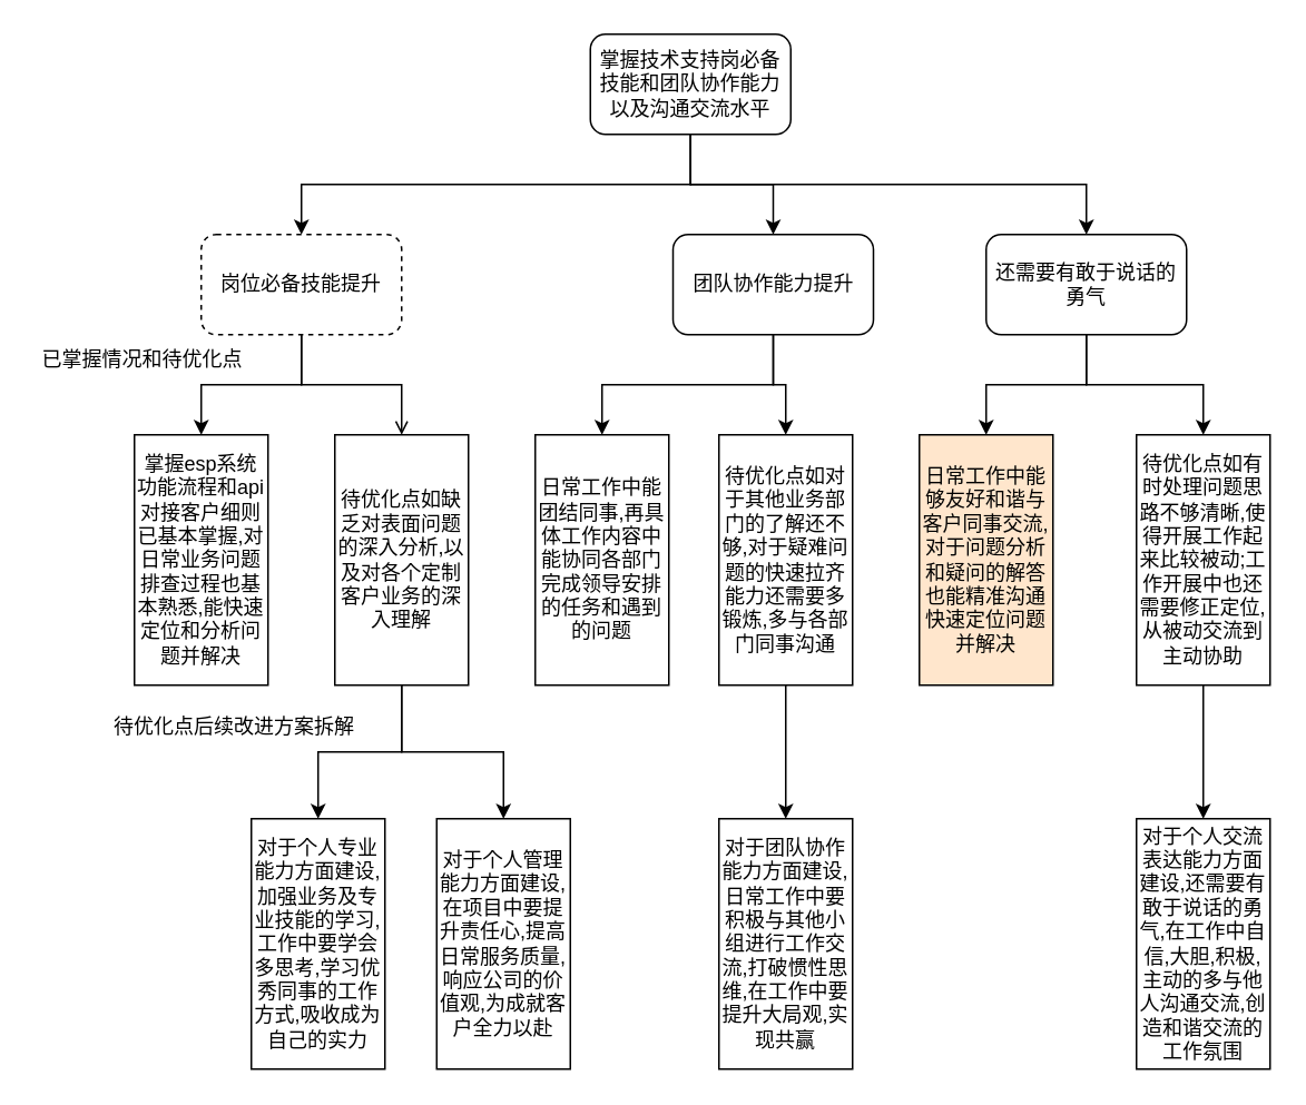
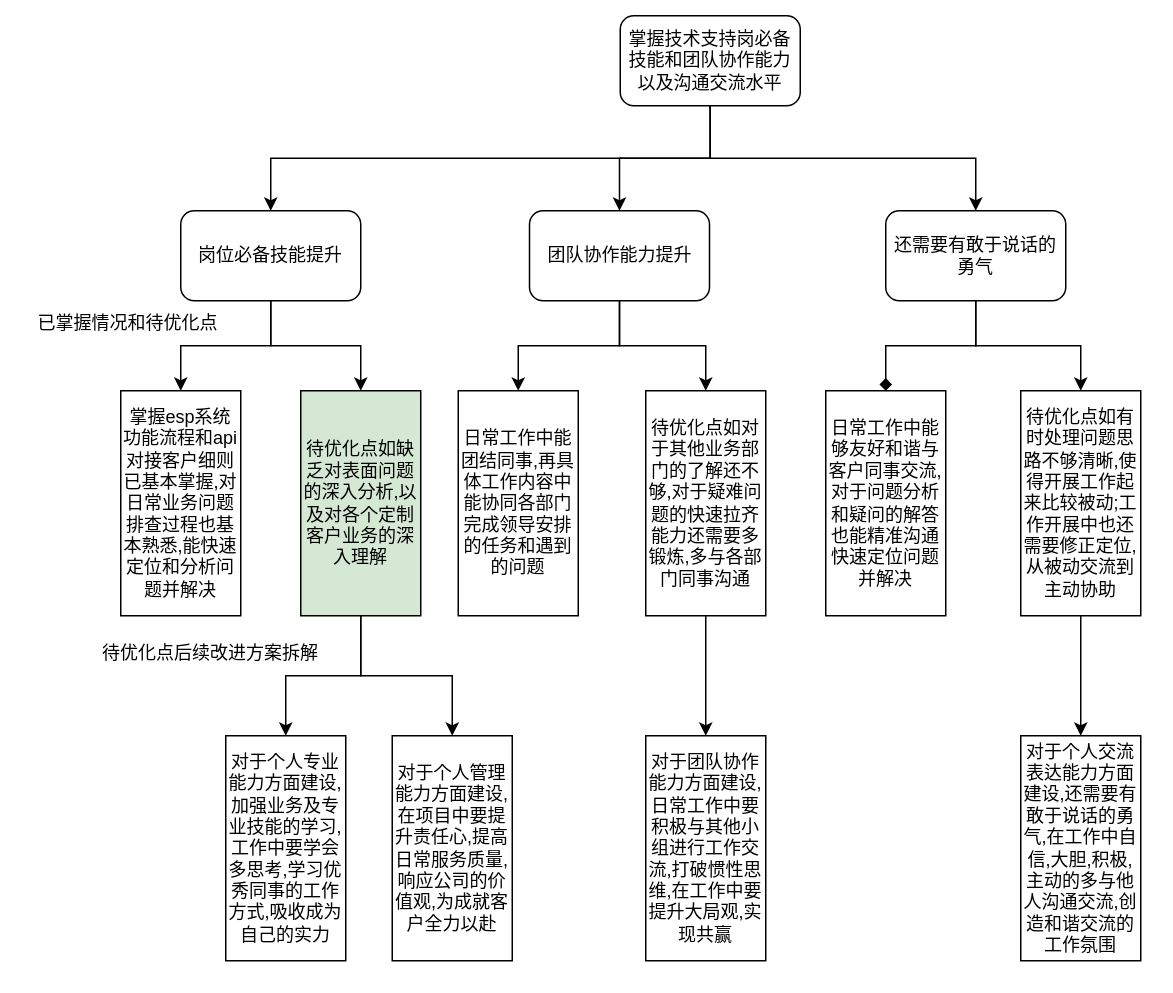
- <mxCell id="5" value="掌握技术支持岗必备技能和团队协作能力以及沟通交流水平" style="rounded=1;whiteSpace=wrap;html=1;" parent="1" vertex="1"><mxGeometry x="353" y="20" width="120" height="60" as="geometry" /></mxCell>
+ <mxCell id="5" value="掌握技术支持岗必备技能和团队协作能力以及沟通交流水平" style="rounded=1;whiteSpace=wrap;html=1;" parent="1" vertex="1"><mxGeometry x="413" y="10" width="120" height="60" as="geometry" /></mxCell>
- <mxCell id="14" value="岗位必备技能提升" style="rounded=1;whiteSpace=wrap;html=1;dashed=1;" parent="1" vertex="1"><mxGeometry x="120" y="140" width="120" height="60" as="geometry" /></mxCell>
+ <mxCell id="14" value="岗位必备技能提升" style="rounded=1;whiteSpace=wrap;html=1;" parent="1" vertex="1"><mxGeometry x="120" y="140" width="120" height="60" as="geometry" /></mxCell>
- <mxCell id="8" value="团队协作能力提升" style="rounded=1;whiteSpace=wrap;html=1;" parent="1" vertex="1"><mxGeometry x="402.5" y="140" width="120" height="60" as="geometry" /></mxCell>
+ <mxCell id="8" value="团队协作能力提升" style="rounded=1;whiteSpace=wrap;html=1;" parent="1" vertex="1"><mxGeometry x="352.5" y="140" width="120" height="60" as="geometry" /></mxCell>
- <mxCell id="9" style="edgeStyle=orthogonalEdgeStyle;rounded=0;orthogonalLoop=1;jettySize=auto;html=1;exitX=0.5;exitY=1;exitDx=0;exitDy=0;entryX=0.5;entryY=0;entryDx=0;entryDy=0;" parent="1" source="11" target="22" edge="1"><mxGeometry relative="1" as="geometry" /></mxCell>
+ <mxCell id="9" style="edgeStyle=orthogonalEdgeStyle;rounded=0;orthogonalLoop=1;jettySize=auto;html=1;exitX=0.5;exitY=1;exitDx=0;exitDy=0;entryX=0.5;entryY=0;entryDx=0;entryDy=0;endArrow=diamond;" parent="1" source="11" target="22" edge="1"><mxGeometry relative="1" as="geometry" /></mxCell>
- <mxCell id="12" style="edgeStyle=orthogonalEdgeStyle;rounded=0;orthogonalLoop=1;jettySize=auto;html=1;exitX=0.5;exitY=1;exitDx=0;exitDy=0;entryX=0.5;entryY=0;entryDx=0;entryDy=0;endArrow=open;" parent="1" source="14" target="18" edge="1"><mxGeometry relative="1" as="geometry" /></mxCell>
+ <mxCell id="12" style="edgeStyle=orthogonalEdgeStyle;rounded=0;orthogonalLoop=1;jettySize=auto;html=1;exitX=0.5;exitY=1;exitDx=0;exitDy=0;entryX=0.5;entryY=0;entryDx=0;entryDy=0;" parent="1" source="14" target="18" edge="1"><mxGeometry relative="1" as="geometry" /></mxCell>
- <mxCell id="18" value="待优化点如缺乏对表面问题的深入分析,以及对各个定制客户业务的深入理解" style="rounded=0;whiteSpace=wrap;html=1;" parent="1" vertex="1"><mxGeometry x="200" y="260" width="80" height="150" as="geometry" /></mxCell>
+ <mxCell id="18" value="待优化点如缺乏对表面问题的深入分析,以及对各个定制客户业务的深入理解" style="rounded=0;whiteSpace=wrap;html=1;fillColor=#d5e8d4;" parent="1" vertex="1"><mxGeometry x="200" y="260" width="80" height="150" as="geometry" /></mxCell>
- <mxCell id="19" value="日常工作中能团结同事,再具体工作内容中能协同各部门完成领导安排的任务和遇到的问题" style="rounded=0;whiteSpace=wrap;html=1;" parent="1" vertex="1"><mxGeometry x="320" y="260" width="80" height="150" as="geometry" /></mxCell>
+ <mxCell id="19" value="日常工作中能团结同事,再具体工作内容中能协同各部门完成领导安排的任务和遇到的问题" style="rounded=0;whiteSpace=wrap;html=1;" parent="1" vertex="1"><mxGeometry x="305" y="260" width="80" height="150" as="geometry" /></mxCell>
- <mxCell id="22" value="日常工作中能够友好和谐与客户同事交流,对于问题分析和疑问的解答也能精准沟通快速定位问题并解决" style="rounded=0;whiteSpace=wrap;html=1;fillColor=#ffe6cc;" parent="1" vertex="1"><mxGeometry x="550" y="260" width="80" height="150" as="geometry" /></mxCell>
+ <mxCell id="22" value="日常工作中能够友好和谐与客户同事交流,对于问题分析和疑问的解答也能精准沟通快速定位问题并解决" style="rounded=0;whiteSpace=wrap;html=1;" parent="1" vertex="1"><mxGeometry x="550" y="260" width="80" height="150" as="geometry" /></mxCell>
